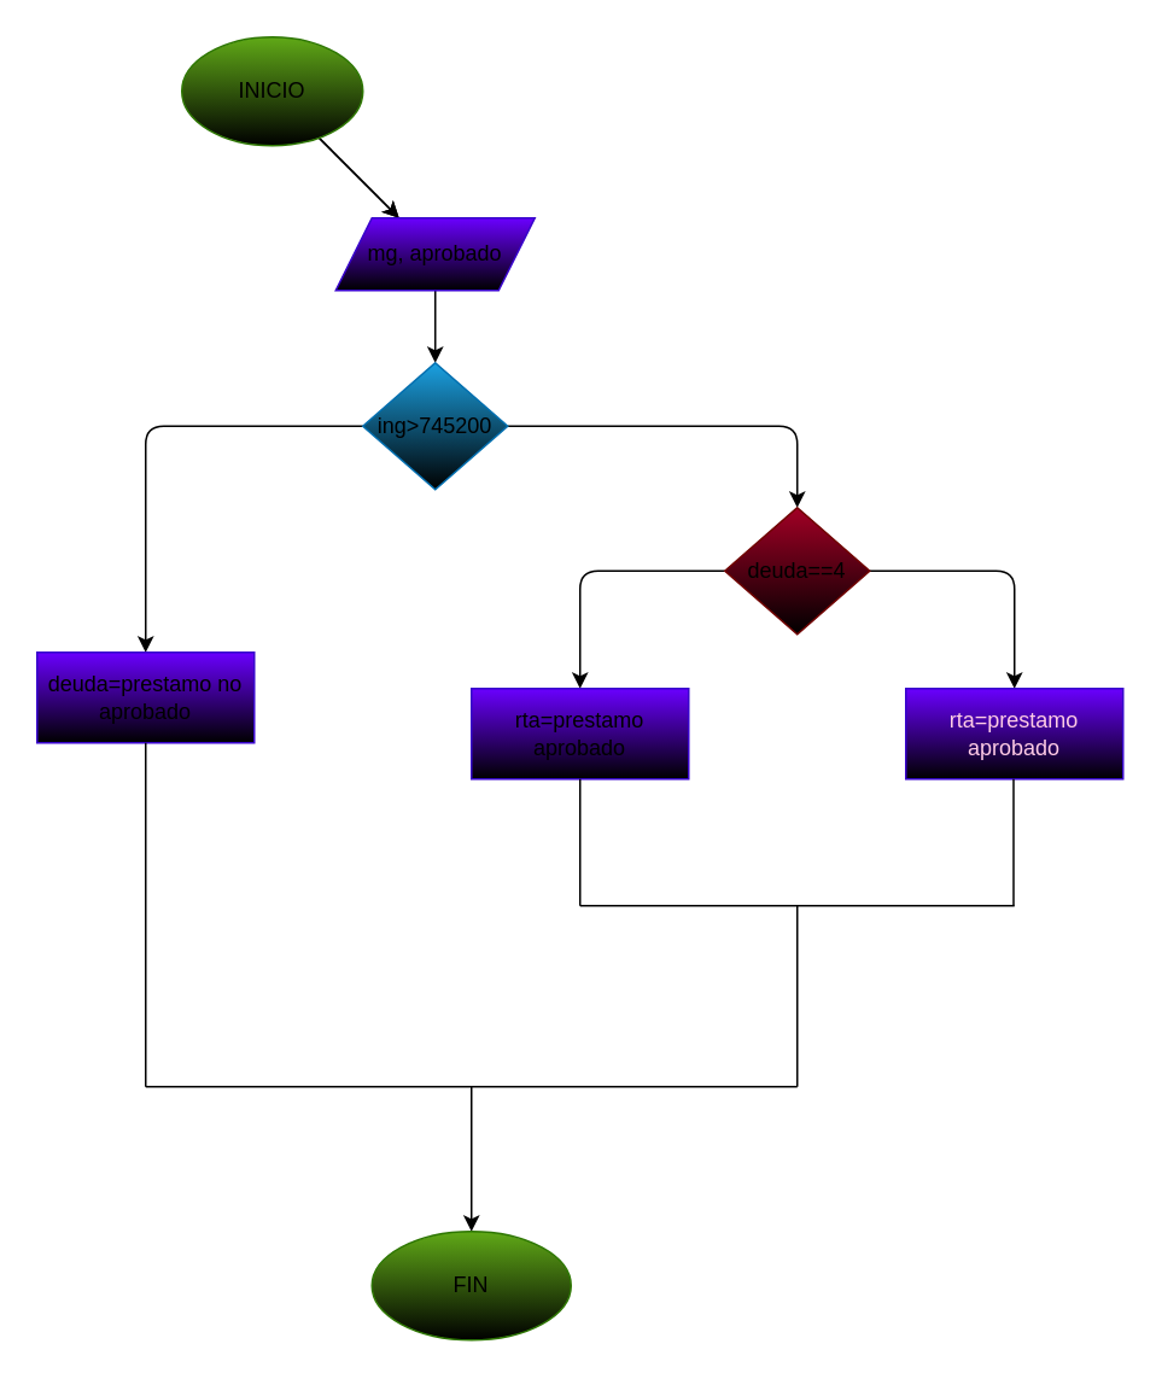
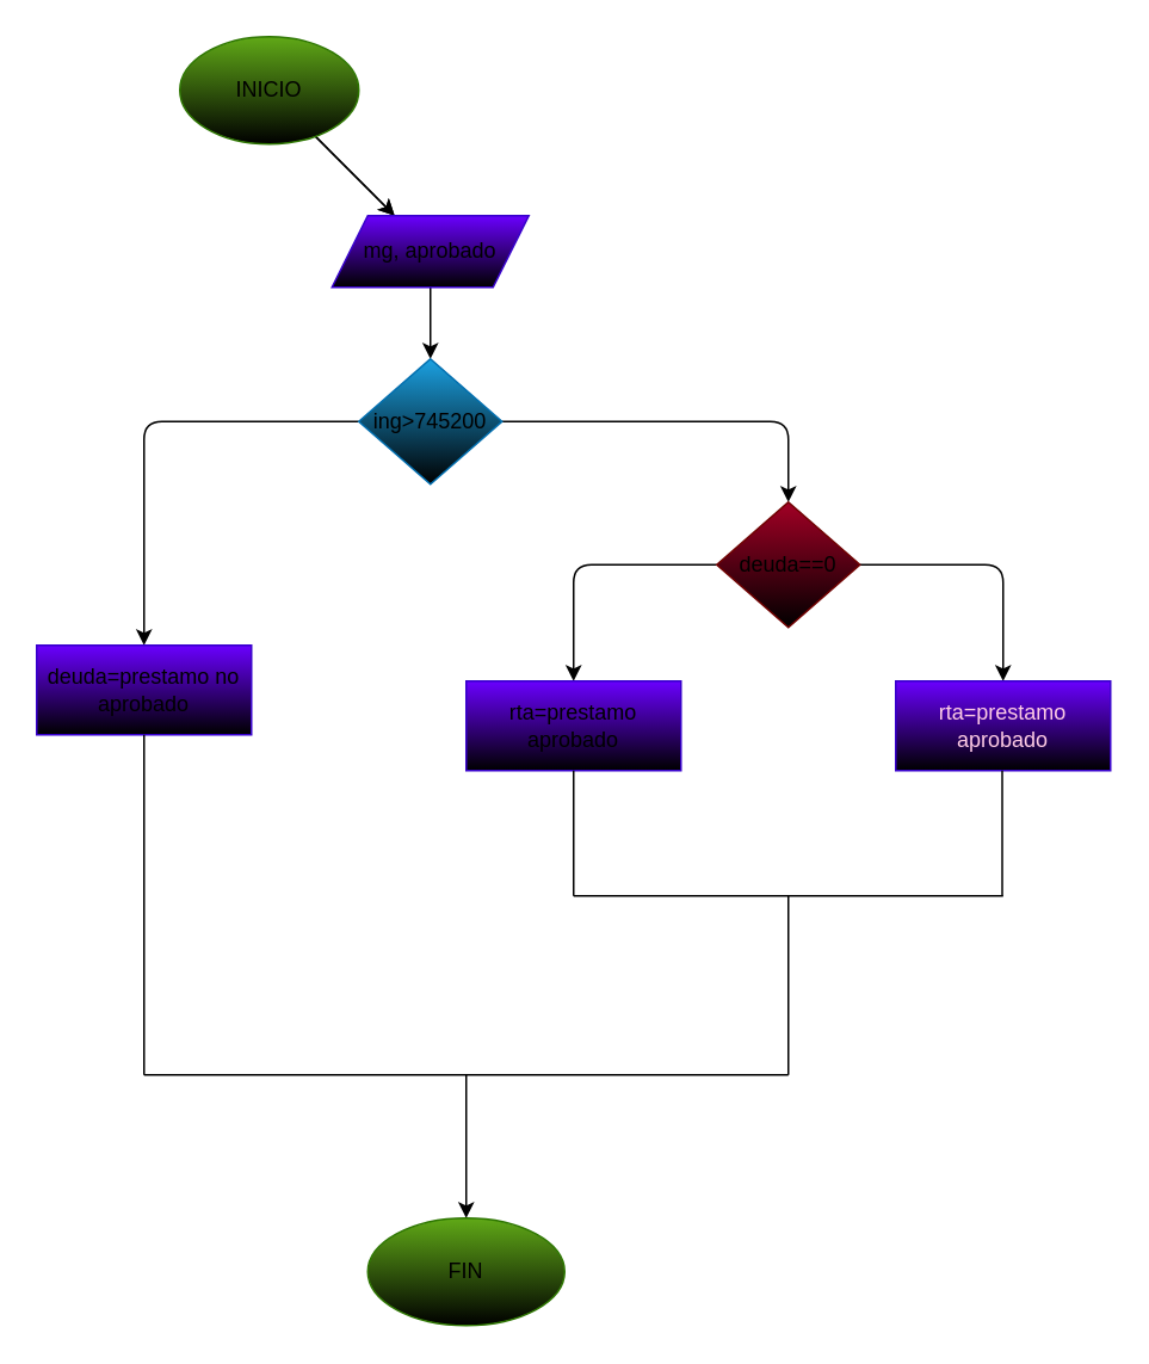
- <mxCell id="13" value="&lt;font color=&quot;#000000&quot;&gt;deuda==4&lt;/font&gt;" style="rhombus;whiteSpace=wrap;html=1;fillColor=#a20025;fontColor=#ffffff;strokeColor=#6F0000;gradientColor=default;" vertex="1" parent="1"><mxGeometry x="400" y="280" width="80" height="70" as="geometry" /></mxCell>
+ <mxCell id="13" value="&lt;font color=&quot;#000000&quot;&gt;deuda==0&lt;/font&gt;" style="rhombus;whiteSpace=wrap;html=1;fillColor=#a20025;fontColor=#ffffff;strokeColor=#6F0000;gradientColor=default;" vertex="1" parent="1"><mxGeometry x="400" y="280" width="80" height="70" as="geometry" /></mxCell>
